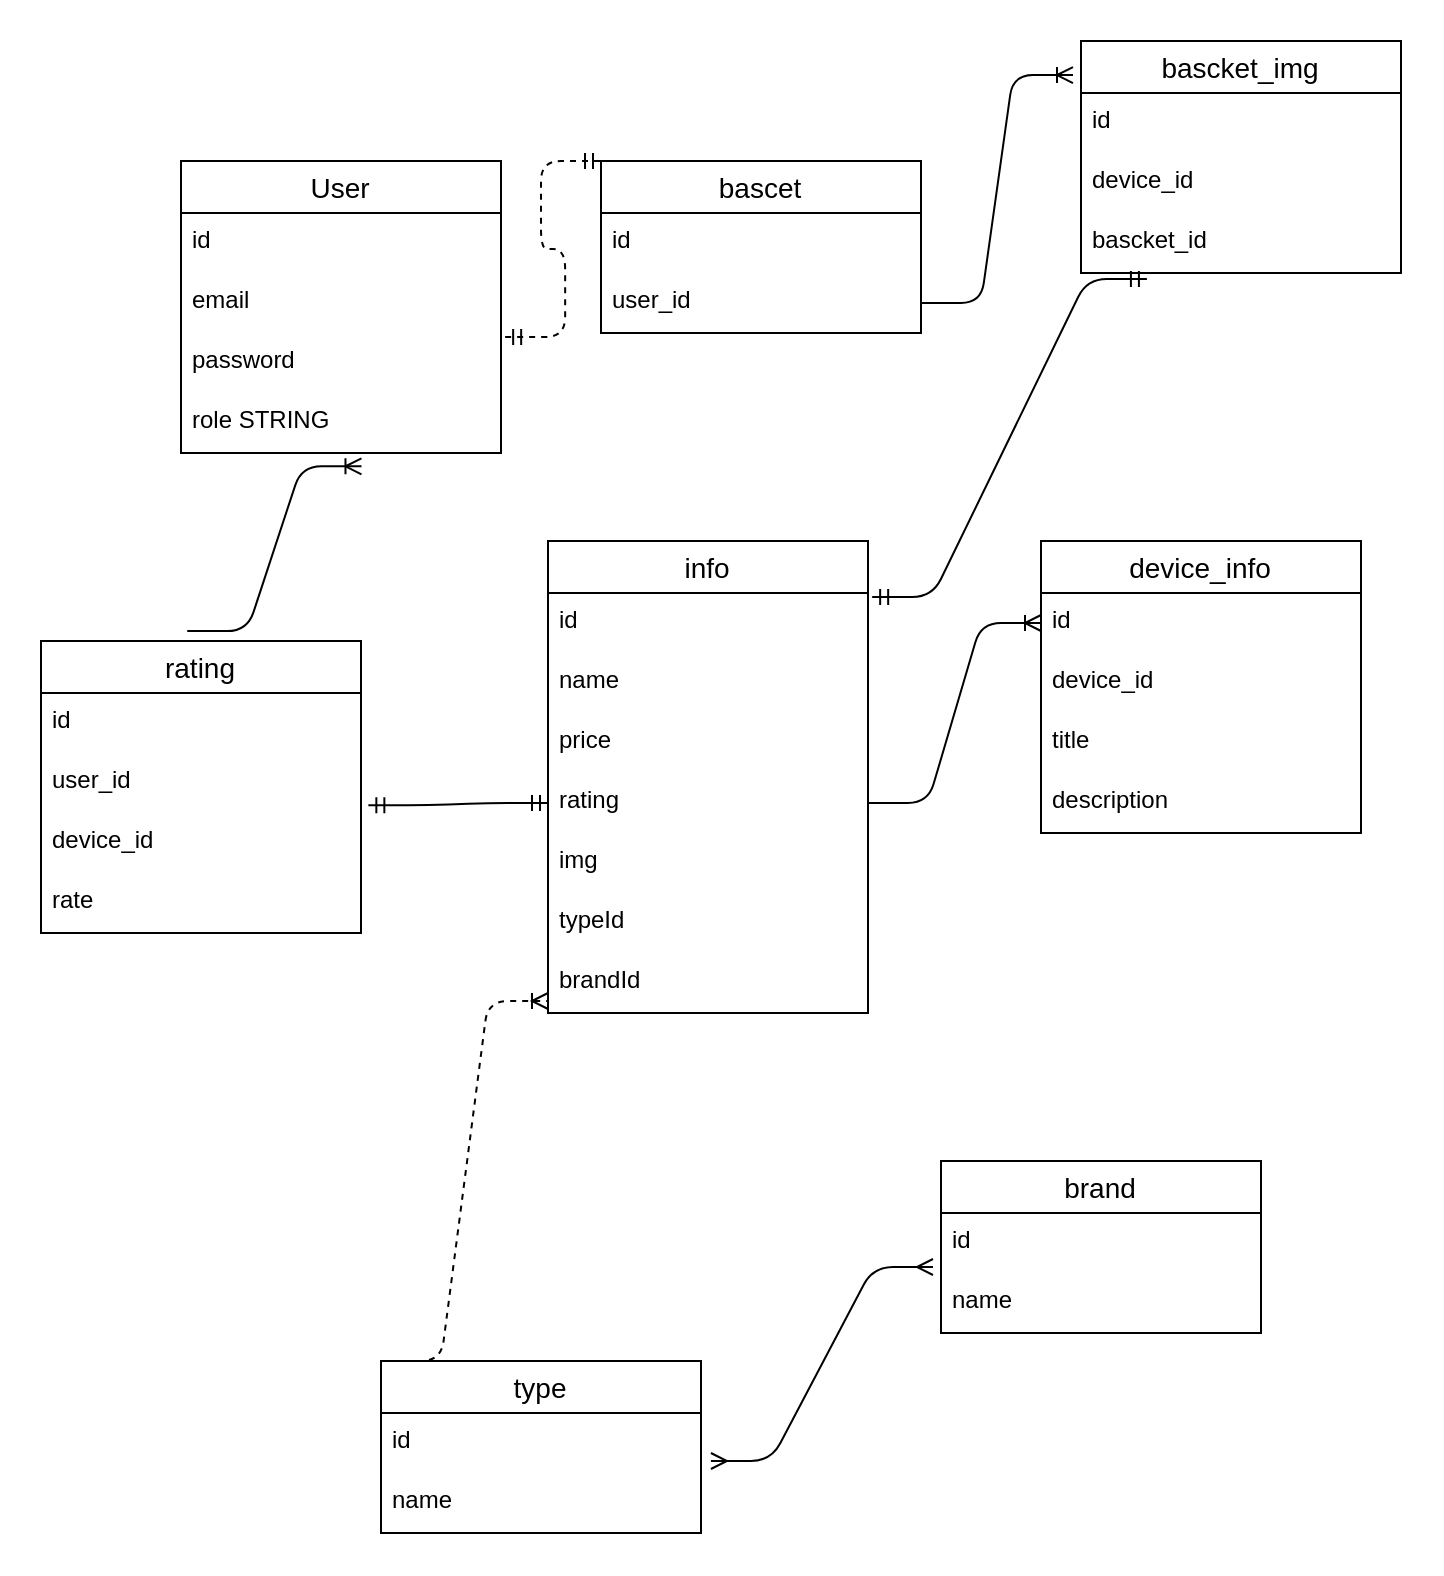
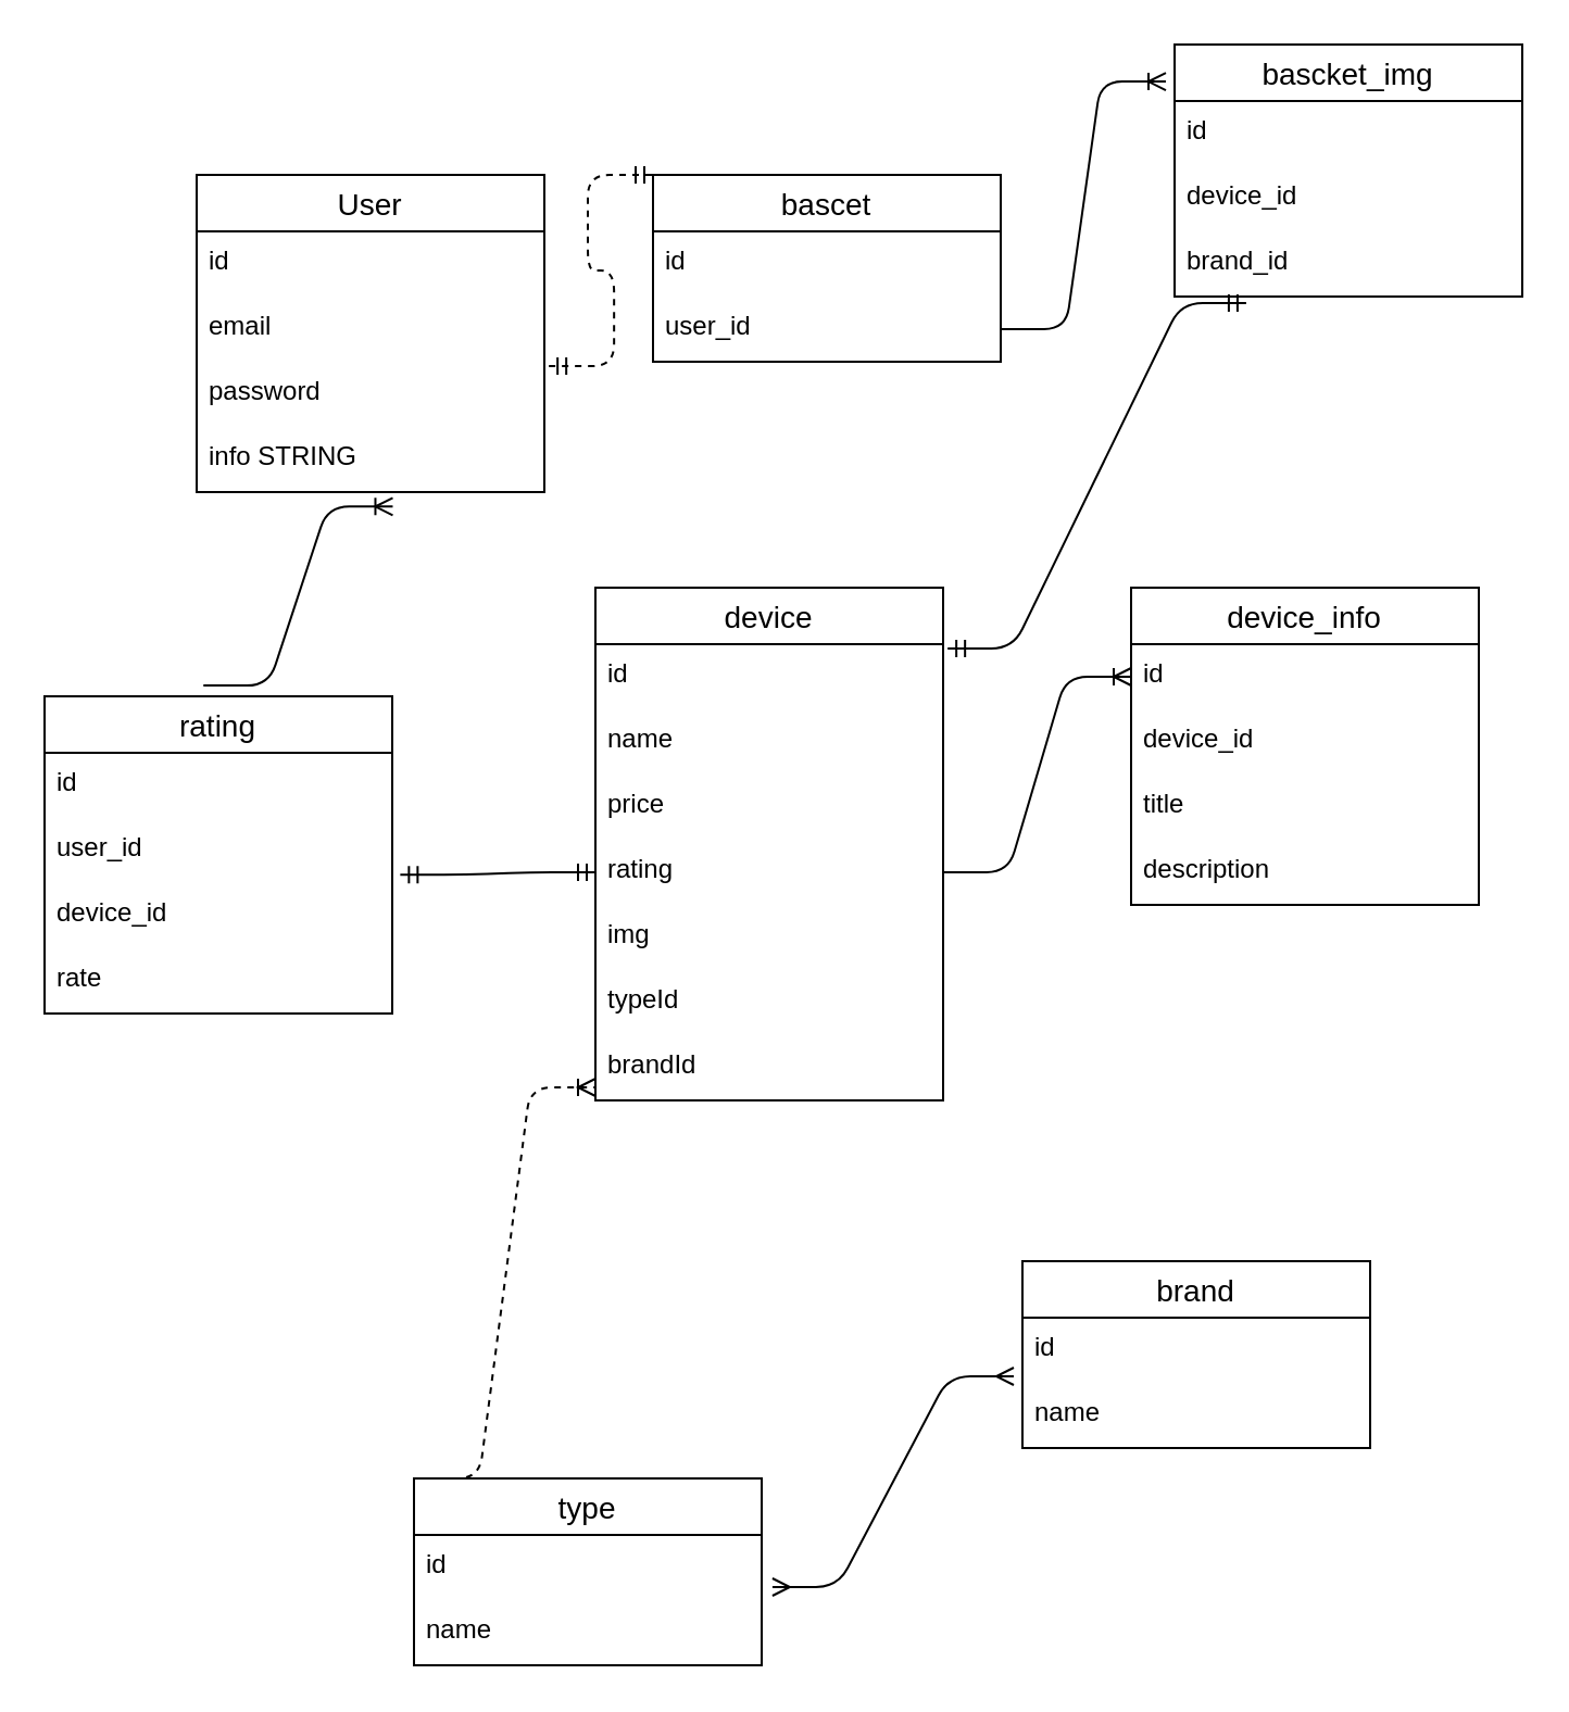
- <mxCell id="36" value="bascket_id" style="text;strokeColor=none;fillColor=none;spacingLeft=4;spacingRight=4;overflow=hidden;rotatable=0;points=[[0,0.5],[1,0.5]];portConstraint=eastwest;fontSize=12;" vertex="1" parent="33"><mxGeometry y="86" width="160" height="30" as="geometry" /></mxCell>
+ <mxCell id="36" value="brand_id" style="text;strokeColor=none;fillColor=none;spacingLeft=4;spacingRight=4;overflow=hidden;rotatable=0;points=[[0,0.5],[1,0.5]];portConstraint=eastwest;fontSize=12;" vertex="1" parent="33"><mxGeometry y="86" width="160" height="30" as="geometry" /></mxCell>
- <mxCell id="6" value="role STRING" style="text;strokeColor=none;fillColor=none;spacingLeft=4;spacingRight=4;overflow=hidden;rotatable=0;points=[[0,0.5],[1,0.5]];portConstraint=eastwest;fontSize=12;" vertex="1" parent="2"><mxGeometry y="116" width="160" height="30" as="geometry" /></mxCell>
+ <mxCell id="6" value="info STRING" style="text;strokeColor=none;fillColor=none;spacingLeft=4;spacingRight=4;overflow=hidden;rotatable=0;points=[[0,0.5],[1,0.5]];portConstraint=eastwest;fontSize=12;" vertex="1" parent="2"><mxGeometry y="116" width="160" height="30" as="geometry" /></mxCell>
- <mxCell id="11" value="info" style="swimlane;fontStyle=0;childLayout=stackLayout;horizontal=1;startSize=26;horizontalStack=0;resizeParent=1;resizeParentMax=0;resizeLast=0;collapsible=1;marginBottom=0;align=center;fontSize=14;" vertex="1" parent="1"><mxGeometry x="273.5" y="270" width="160" height="236" as="geometry" /></mxCell>
+ <mxCell id="11" value="device" style="swimlane;fontStyle=0;childLayout=stackLayout;horizontal=1;startSize=26;horizontalStack=0;resizeParent=1;resizeParentMax=0;resizeLast=0;collapsible=1;marginBottom=0;align=center;fontSize=14;" vertex="1" parent="1"><mxGeometry x="273.5" y="270" width="160" height="236" as="geometry" /></mxCell>
